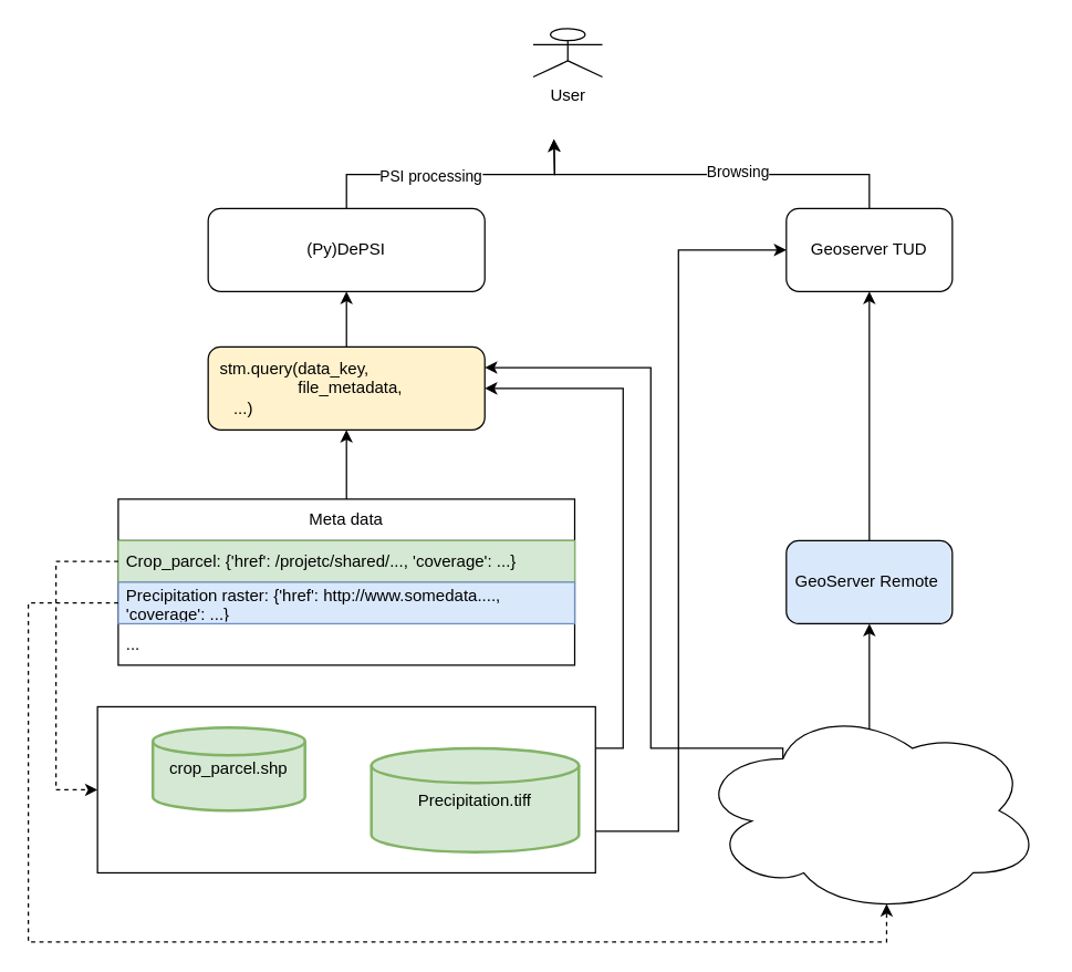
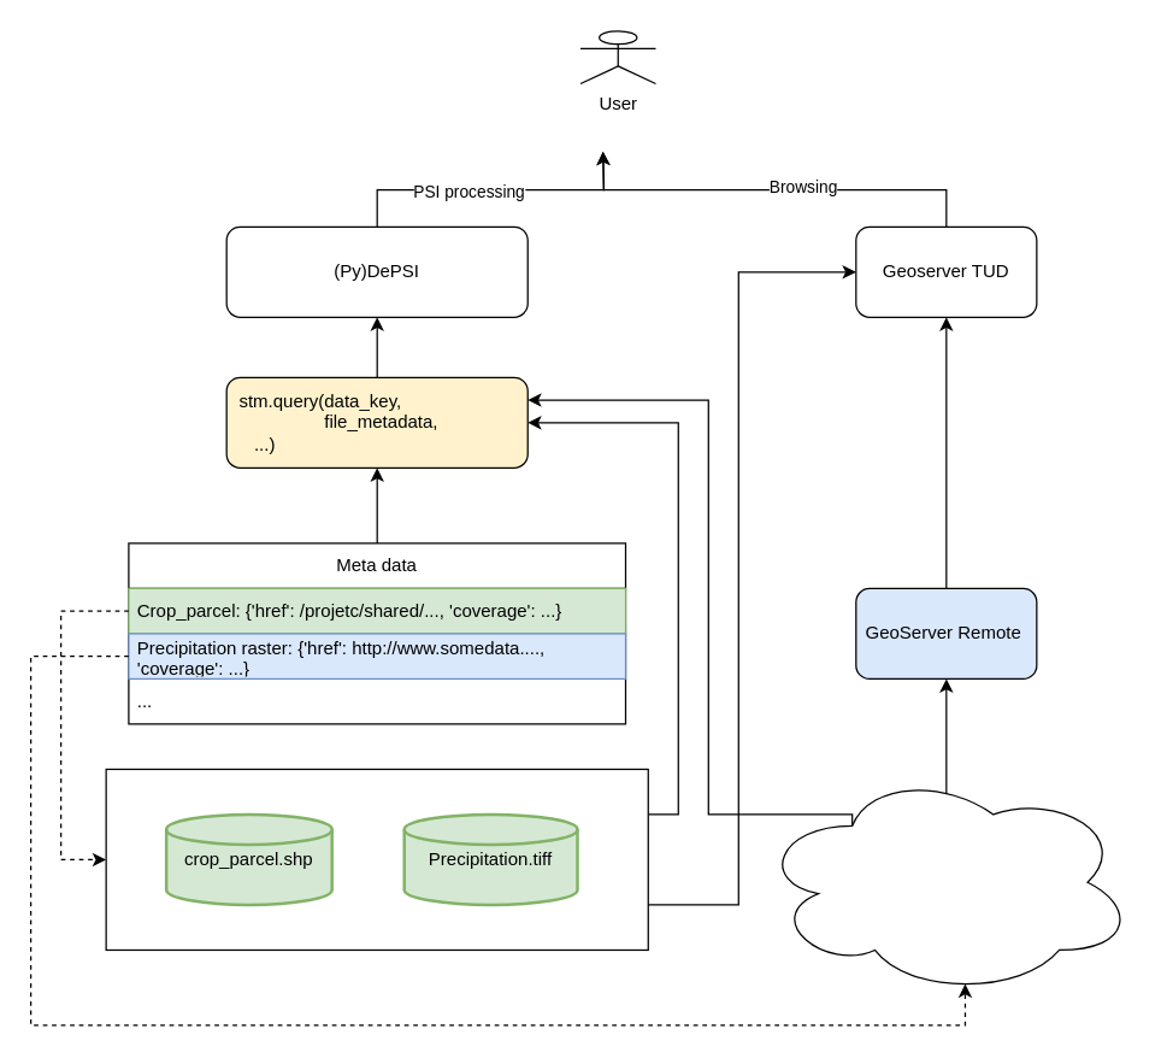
- <mxCell id="17" value="crop_parcel.shp" style="strokeWidth=2;html=1;shape=mxgraph.flowchart.database;whiteSpace=wrap;verticalAlign=middle;fillColor=#d5e8d4;strokeColor=#82b366;" vertex="1" parent="15"><mxGeometry x="40" y="15" width="110" height="60" as="geometry" /></mxCell>
+ <mxCell id="17" value="crop_parcel.shp" style="strokeWidth=2;html=1;shape=mxgraph.flowchart.database;whiteSpace=wrap;verticalAlign=middle;fillColor=#d5e8d4;strokeColor=#82b366;" vertex="1" parent="15"><mxGeometry x="40" y="30" width="110" height="60" as="geometry" /></mxCell>
- <mxCell id="18" value="Precipitation.tiff" style="strokeWidth=2;html=1;shape=mxgraph.flowchart.database;whiteSpace=wrap;fillColor=#d5e8d4;strokeColor=#82b366;" vertex="1" parent="15"><mxGeometry x="198" y="30" width="150" height="75" as="geometry" /></mxCell>
+ <mxCell id="18" value="Precipitation.tiff" style="strokeWidth=2;html=1;shape=mxgraph.flowchart.database;whiteSpace=wrap;fillColor=#d5e8d4;strokeColor=#82b366;" vertex="1" parent="15"><mxGeometry x="198" y="30" width="115" height="60" as="geometry" /></mxCell>
